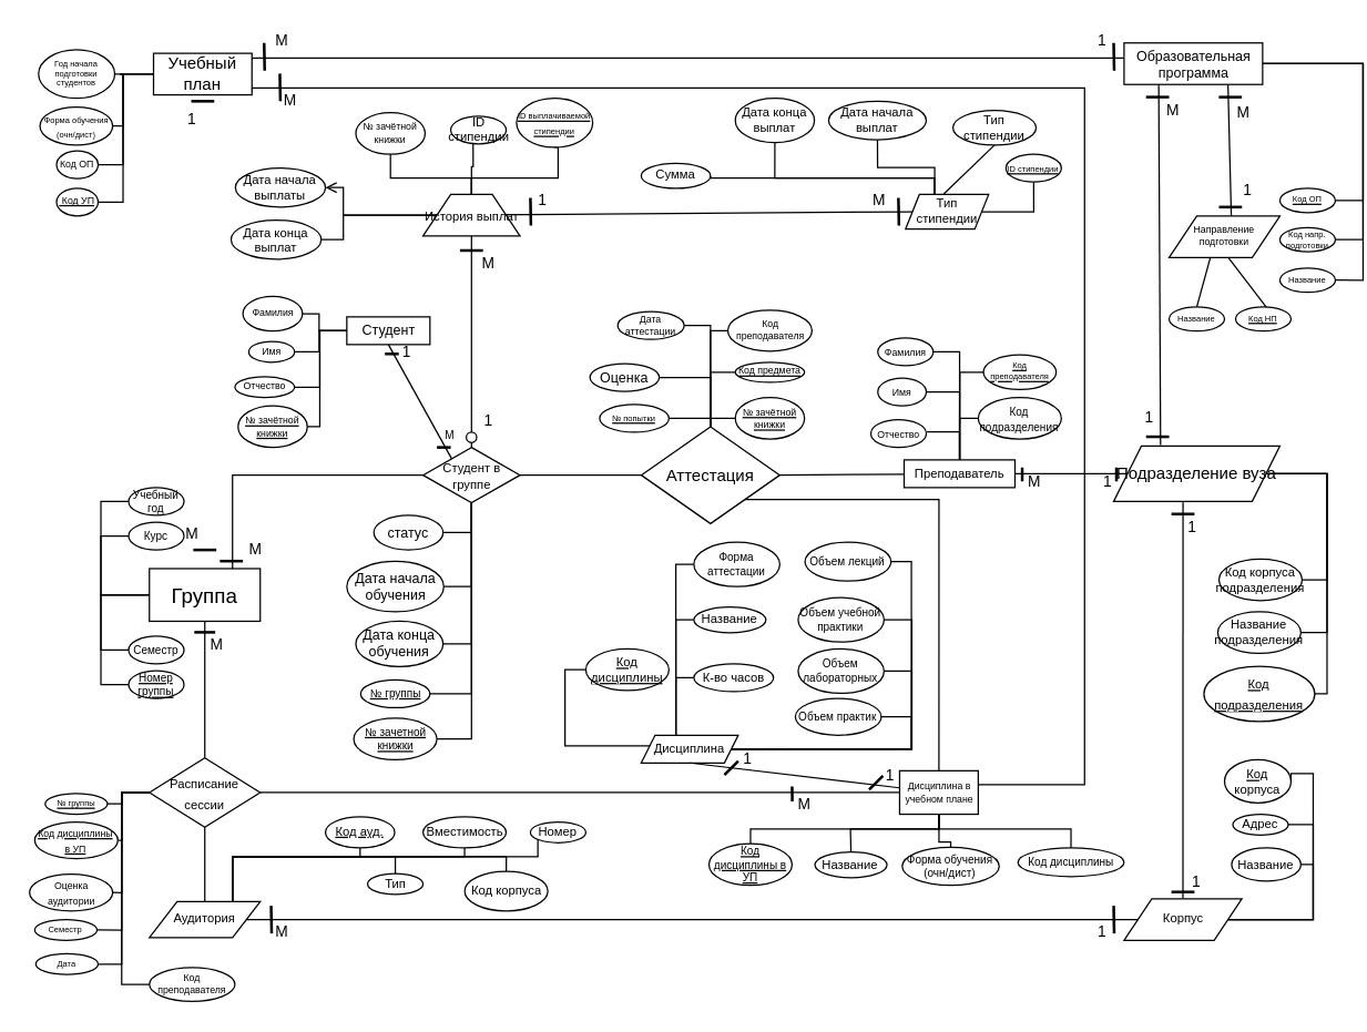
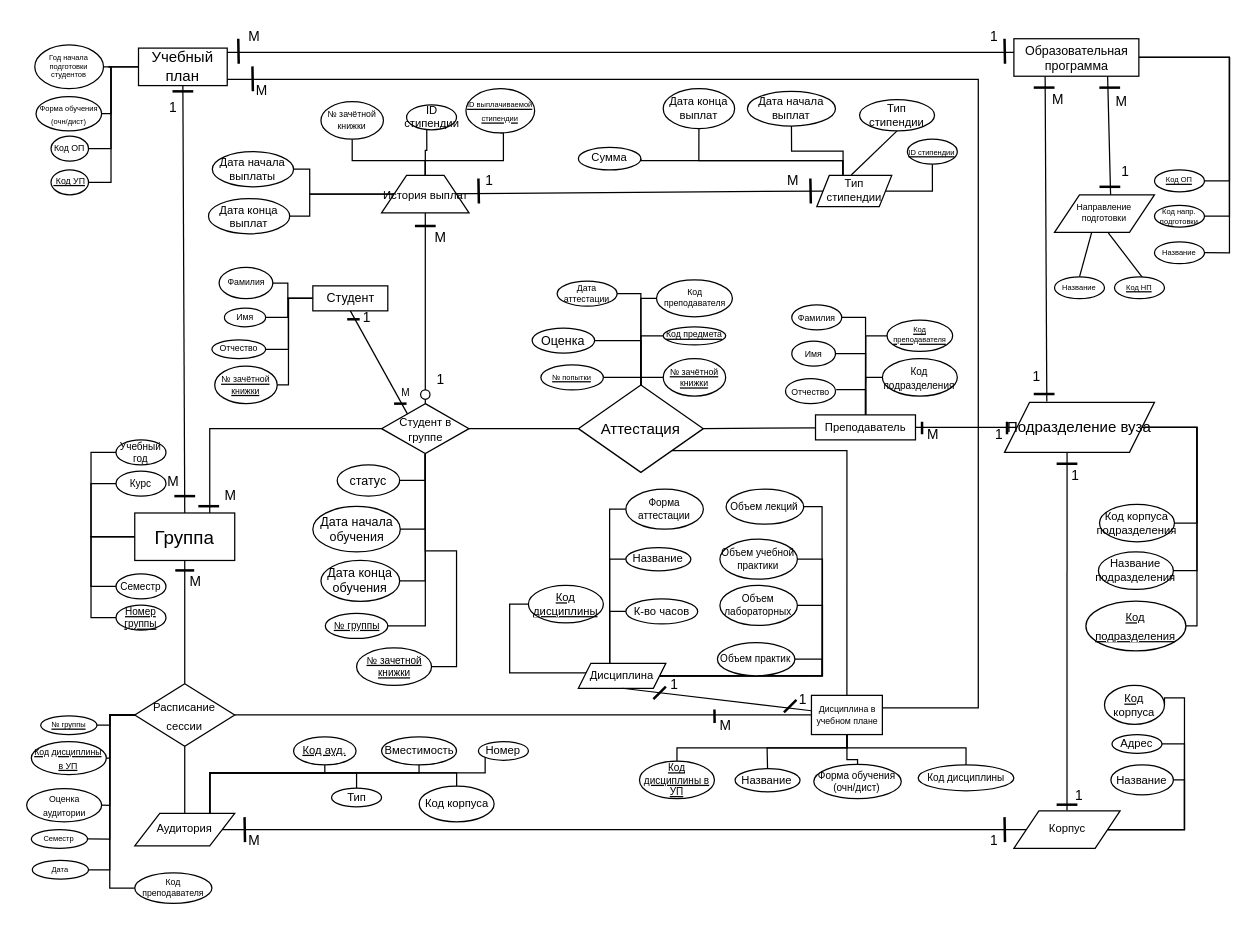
- <mxCell id="93" style="edgeStyle=orthogonalEdgeStyle;rounded=0;orthogonalLoop=1;jettySize=auto;html=1;entryX=1;entryY=0.5;entryDx=0;entryDy=0;fontSize=8;endArrow=open;endFill=0;" edge="1" parent="1" source="95" target="96"><mxGeometry relative="1" as="geometry"><Array as="points"><mxPoint x="247" y="155" /><mxPoint x="247" y="135" /></Array></mxGeometry></mxCell>
+ <mxCell id="93" style="edgeStyle=orthogonalEdgeStyle;rounded=0;orthogonalLoop=1;jettySize=auto;html=1;entryX=1;entryY=0.5;entryDx=0;entryDy=0;fontSize=8;endArrow=none;endFill=0;" edge="1" parent="1" source="95" target="96"><mxGeometry relative="1" as="geometry"><Array as="points"><mxPoint x="247" y="155" /><mxPoint x="247" y="135" /></Array></mxGeometry></mxCell>
+ <mxCell id="30" style="rounded=0;jumpStyle=none;orthogonalLoop=1;jettySize=auto;html=1;entryX=0.5;entryY=0;entryDx=0;entryDy=0;strokeColor=default;fontSize=7;endArrow=none;endFill=0;exitX=0.5;exitY=1;exitDx=0;exitDy=0;" edge="1" parent="1" source="134" target="82"><mxGeometry relative="1" as="geometry"><mxPoint x="180" y="474.5" as="targetPoint" /></mxGeometry></mxCell>
- <mxCell id="160" value="Объем практик" style="ellipse;whiteSpace=wrap;html=1;fontSize=8;" vertex="1" parent="1"><mxGeometry x="573.25" y="503.75" width="62" height="26.5" as="geometry" /></mxCell>
+ <mxCell id="160" value="Объем практик" style="ellipse;whiteSpace=wrap;html=1;fontSize=8;" vertex="1" parent="1"><mxGeometry x="573.25" y="513.75" width="62" height="26.5" as="geometry" /></mxCell>
- <mxCell id="182" value="&lt;u&gt;№ зачетной книжки&lt;/u&gt;" style="ellipse;whiteSpace=wrap;html=1;fontSize=8;" vertex="1" parent="1"><mxGeometry x="254.5" y="518" width="60" height="30" as="geometry" /></mxCell>
+ <mxCell id="182" value="&lt;u&gt;№ зачетной книжки&lt;/u&gt;" style="ellipse;whiteSpace=wrap;html=1;fontSize=8;" vertex="1" parent="1"><mxGeometry x="284.5" y="518" width="60" height="30" as="geometry" /></mxCell>
